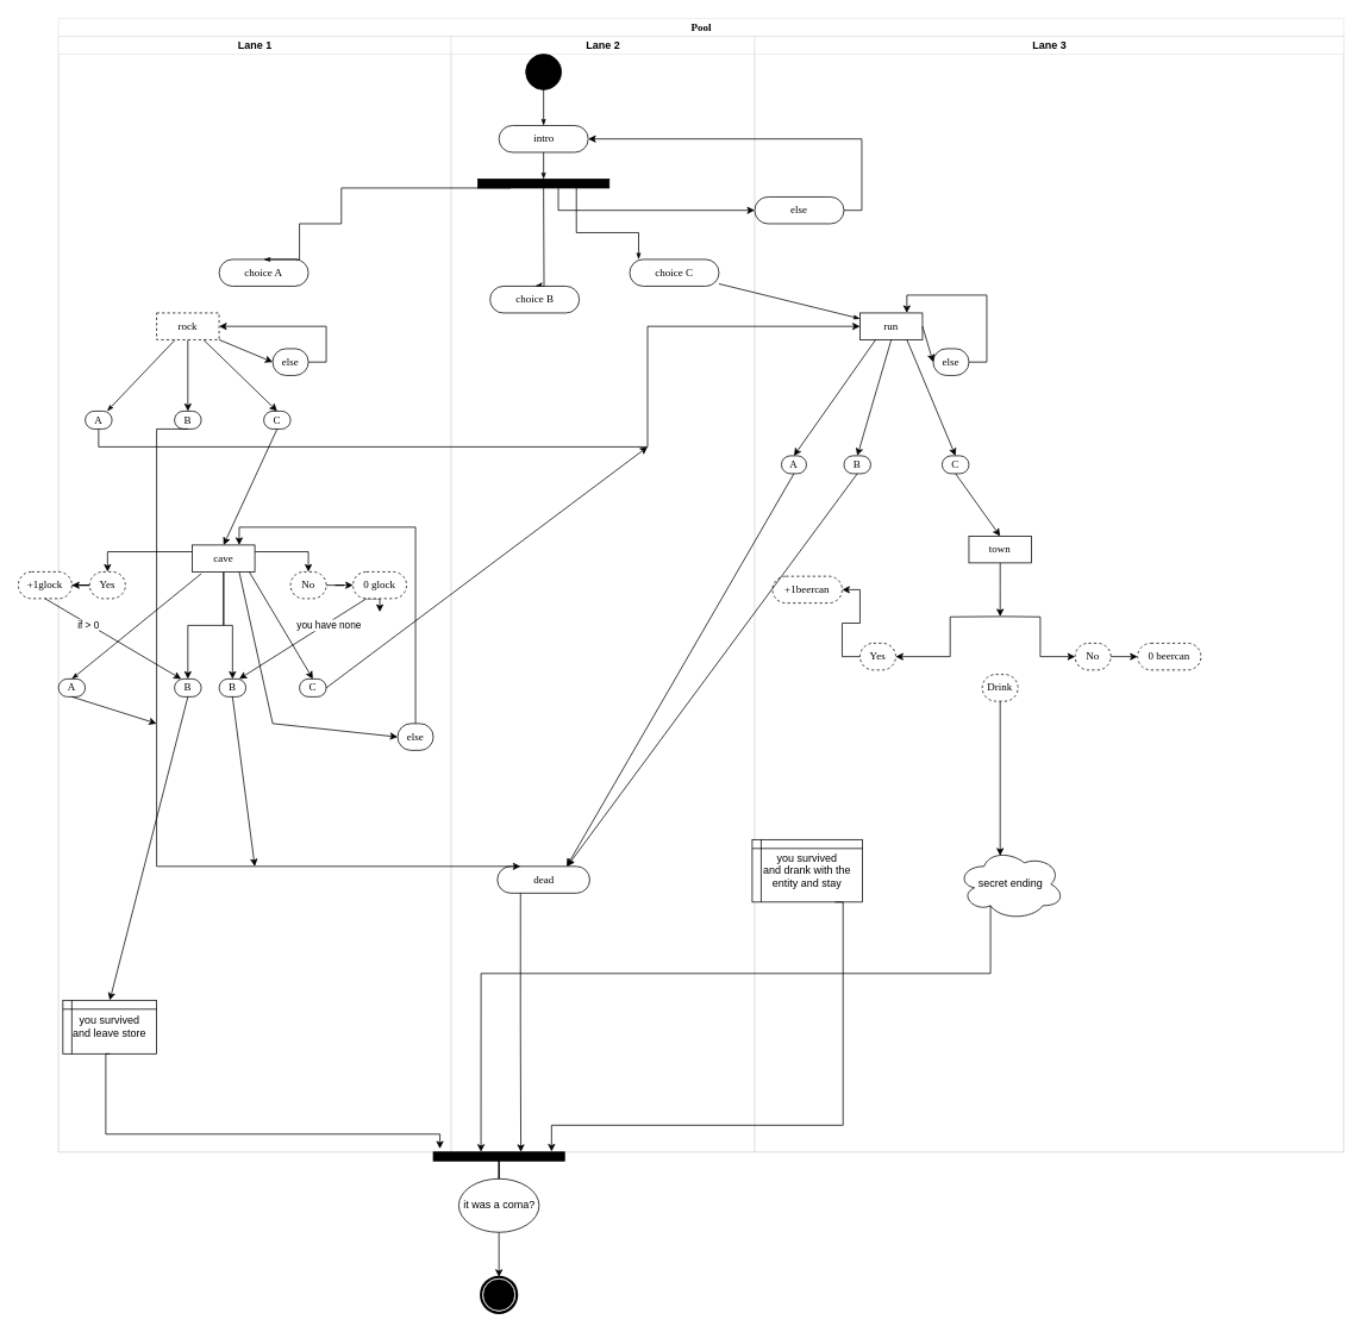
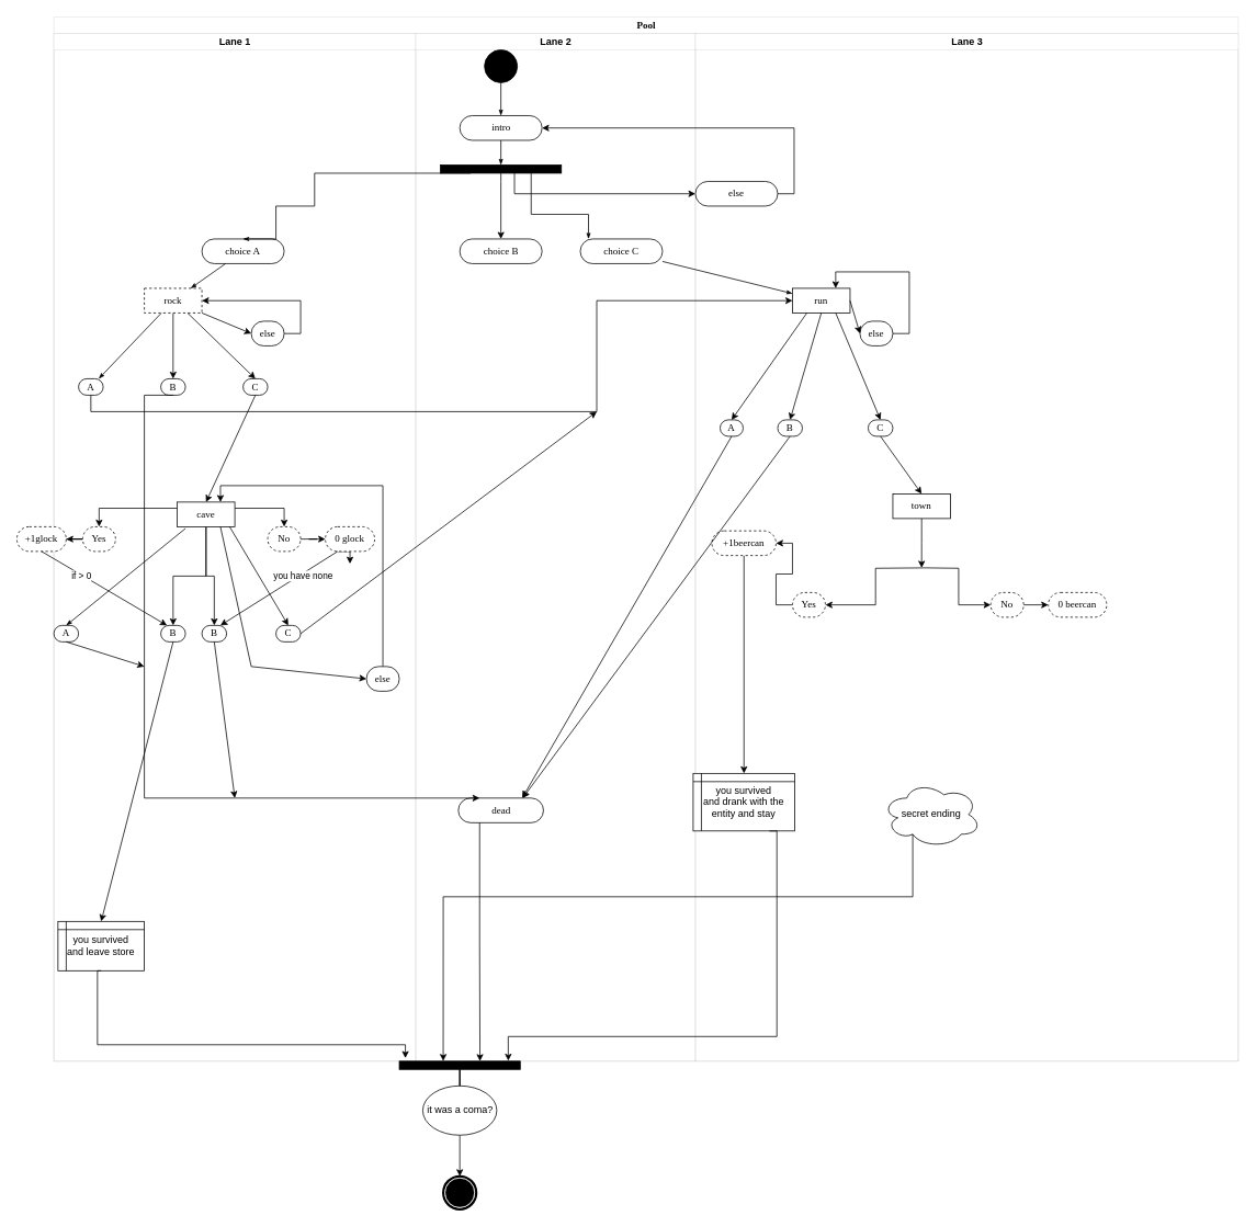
+ <mxCell id="9" style="edgeStyle=none;rounded=0;html=1;labelBackgroundColor=none;startArrow=none;startFill=0;startSize=5;endArrow=classicThin;endFill=1;endSize=5;jettySize=auto;orthogonalLoop=1;strokeWidth=1;fontFamily=Verdana;fontSize=12" parent="3" source="8" target="7" edge="1"><mxGeometry relative="1" as="geometry" /></mxCell>
- <mxCell id="50" value="choice B" style="rounded=1;whiteSpace=wrap;html=1;shadow=0;comic=0;labelBackgroundColor=none;strokeWidth=1;fontFamily=Verdana;fontSize=12;align=center;arcSize=50;" vertex="1" parent="45"><mxGeometry x="43.5" y="280" width="100" height="30" as="geometry" /></mxCell>
+ <mxCell id="50" value="choice B" style="rounded=1;whiteSpace=wrap;html=1;shadow=0;comic=0;labelBackgroundColor=none;strokeWidth=1;fontFamily=Verdana;fontSize=12;align=center;arcSize=50;" vertex="1" parent="45"><mxGeometry x="53.5" y="250" width="100" height="30" as="geometry" /></mxCell>
- <mxCell id="84" value="Drink" style="rounded=1;whiteSpace=wrap;html=1;shadow=0;comic=0;labelBackgroundColor=none;strokeWidth=1;fontFamily=Verdana;fontSize=12;align=center;arcSize=50;fillStyle=auto;dashed=1;" vertex="1" parent="57"><mxGeometry x="255" y="715" width="40" height="30" as="geometry" /></mxCell>
+ <mxCell id="74" style="edgeStyle=orthogonalEdgeStyle;rounded=0;orthogonalLoop=1;jettySize=auto;html=1;exitX=0.5;exitY=1;exitDx=0;exitDy=0;entryX=0.5;entryY=0;entryDx=0;entryDy=0;" edge="1" parent="57" source="75" target="77"><mxGeometry relative="1" as="geometry"><mxPoint x="59.0" y="970" as="targetPoint" /></mxGeometry></mxCell>
- <mxCell id="83" style="edgeStyle=orthogonalEdgeStyle;rounded=0;orthogonalLoop=1;jettySize=auto;html=1;exitX=0.5;exitY=1;exitDx=0;exitDy=0;entryX=0.4;entryY=0.1;entryDx=0;entryDy=0;entryPerimeter=0;" edge="1" parent="57" source="84" target="82"><mxGeometry relative="1" as="geometry" /></mxCell>
